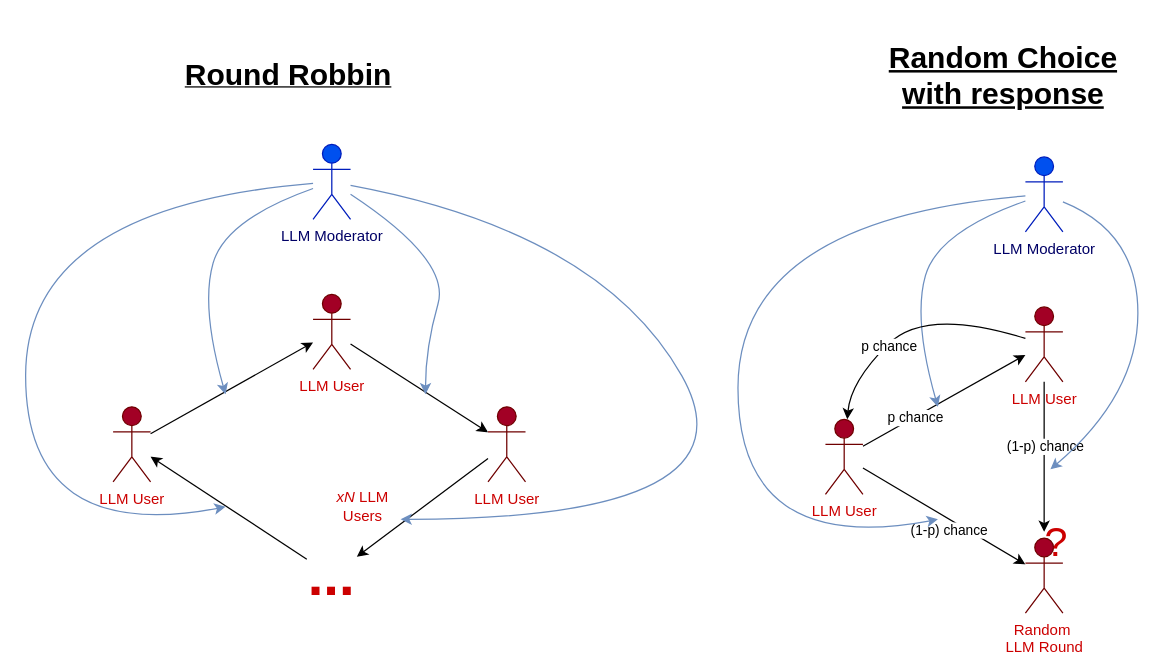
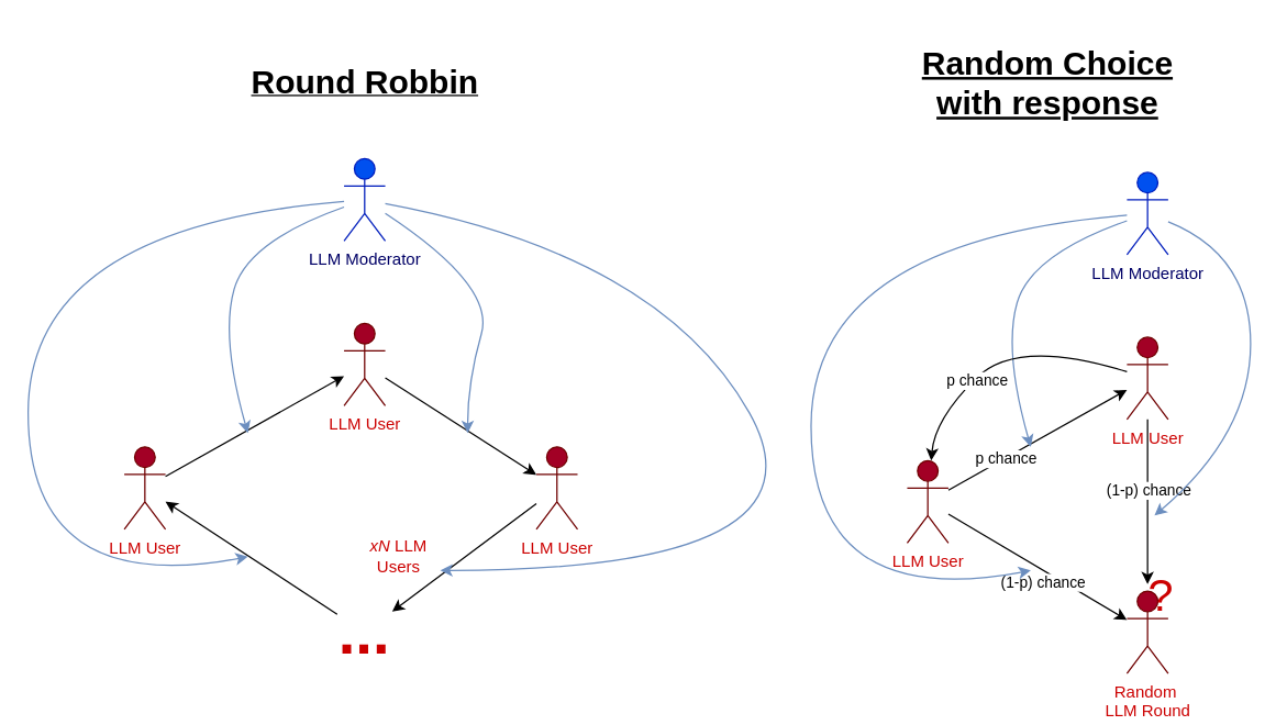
- <mxCell id="32" value="&lt;b&gt;&lt;u&gt;&lt;font style=&quot;font-size: 24px;&quot;&gt;Round Robbin&lt;/font&gt;&lt;/u&gt;&lt;/b&gt;" style="text;html=1;align=center;verticalAlign=middle;whiteSpace=wrap;rounded=0;" vertex="1" parent="1"><mxGeometry x="137.5" y="45" width="185" height="30" as="geometry" /></mxCell>
+ <mxCell id="32" value="&lt;b&gt;&lt;u&gt;&lt;font style=&quot;font-size: 24px;&quot;&gt;Round Robbin&lt;/font&gt;&lt;/u&gt;&lt;/b&gt;" style="text;html=1;align=center;verticalAlign=middle;whiteSpace=wrap;rounded=0;" vertex="1" parent="1"><mxGeometry x="172.5" y="45" width="185" height="30" as="geometry" /></mxCell>
- <mxCell id="33" value="&lt;span style=&quot;font-size: 24px;&quot;&gt;&lt;b&gt;&lt;u&gt;Random Choice&lt;/u&gt;&lt;/b&gt;&lt;/span&gt;&lt;div&gt;&lt;span style=&quot;font-size: 24px;&quot;&gt;&lt;b&gt;&lt;u&gt;with response&lt;/u&gt;&lt;/b&gt;&lt;/span&gt;&lt;/div&gt;" style="text;html=1;align=center;verticalAlign=middle;whiteSpace=wrap;rounded=0;" vertex="1" parent="1"><mxGeometry x="690" y="20" width="225" height="80" as="geometry" /></mxCell>
+ <mxCell id="33" value="&lt;span style=&quot;font-size: 24px;&quot;&gt;&lt;b&gt;&lt;u&gt;Random Choice&lt;/u&gt;&lt;/b&gt;&lt;/span&gt;&lt;div&gt;&lt;span style=&quot;font-size: 24px;&quot;&gt;&lt;b&gt;&lt;u&gt;with response&lt;/u&gt;&lt;/b&gt;&lt;/span&gt;&lt;/div&gt;" style="text;html=1;align=center;verticalAlign=middle;whiteSpace=wrap;rounded=0;" vertex="1" parent="1"><mxGeometry x="650" y="20" width="225" height="80" as="geometry" /></mxCell>
